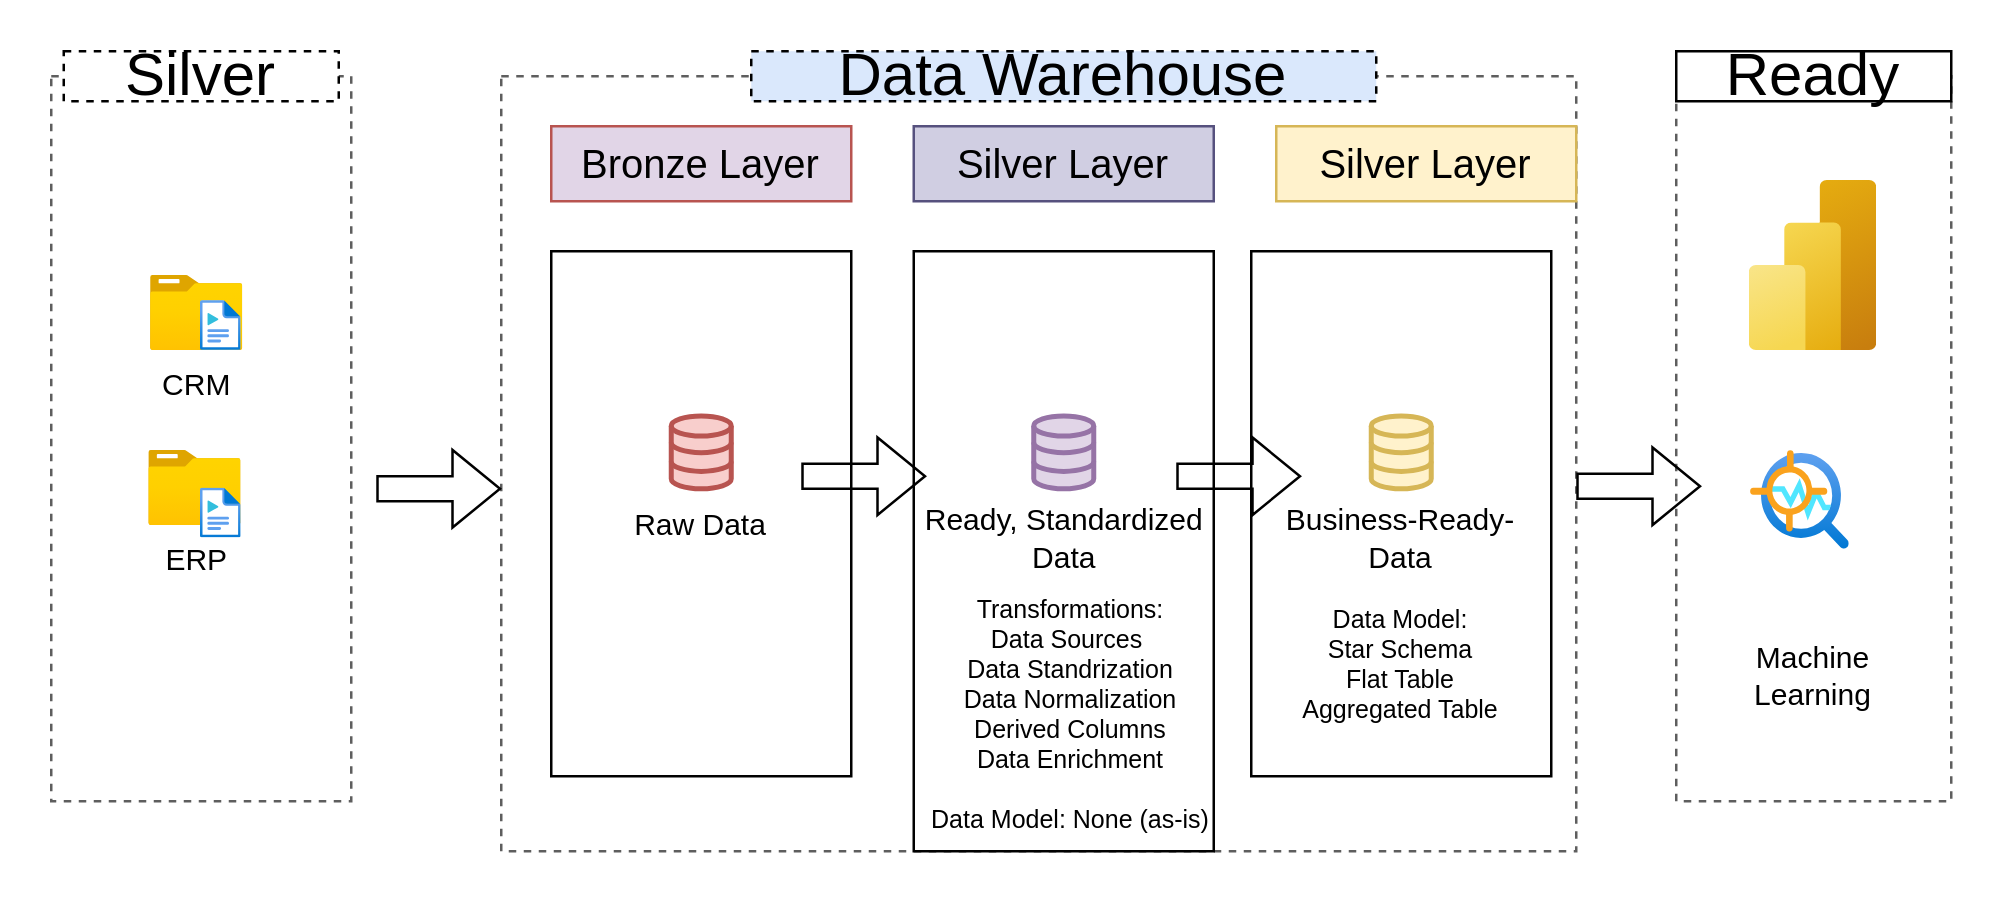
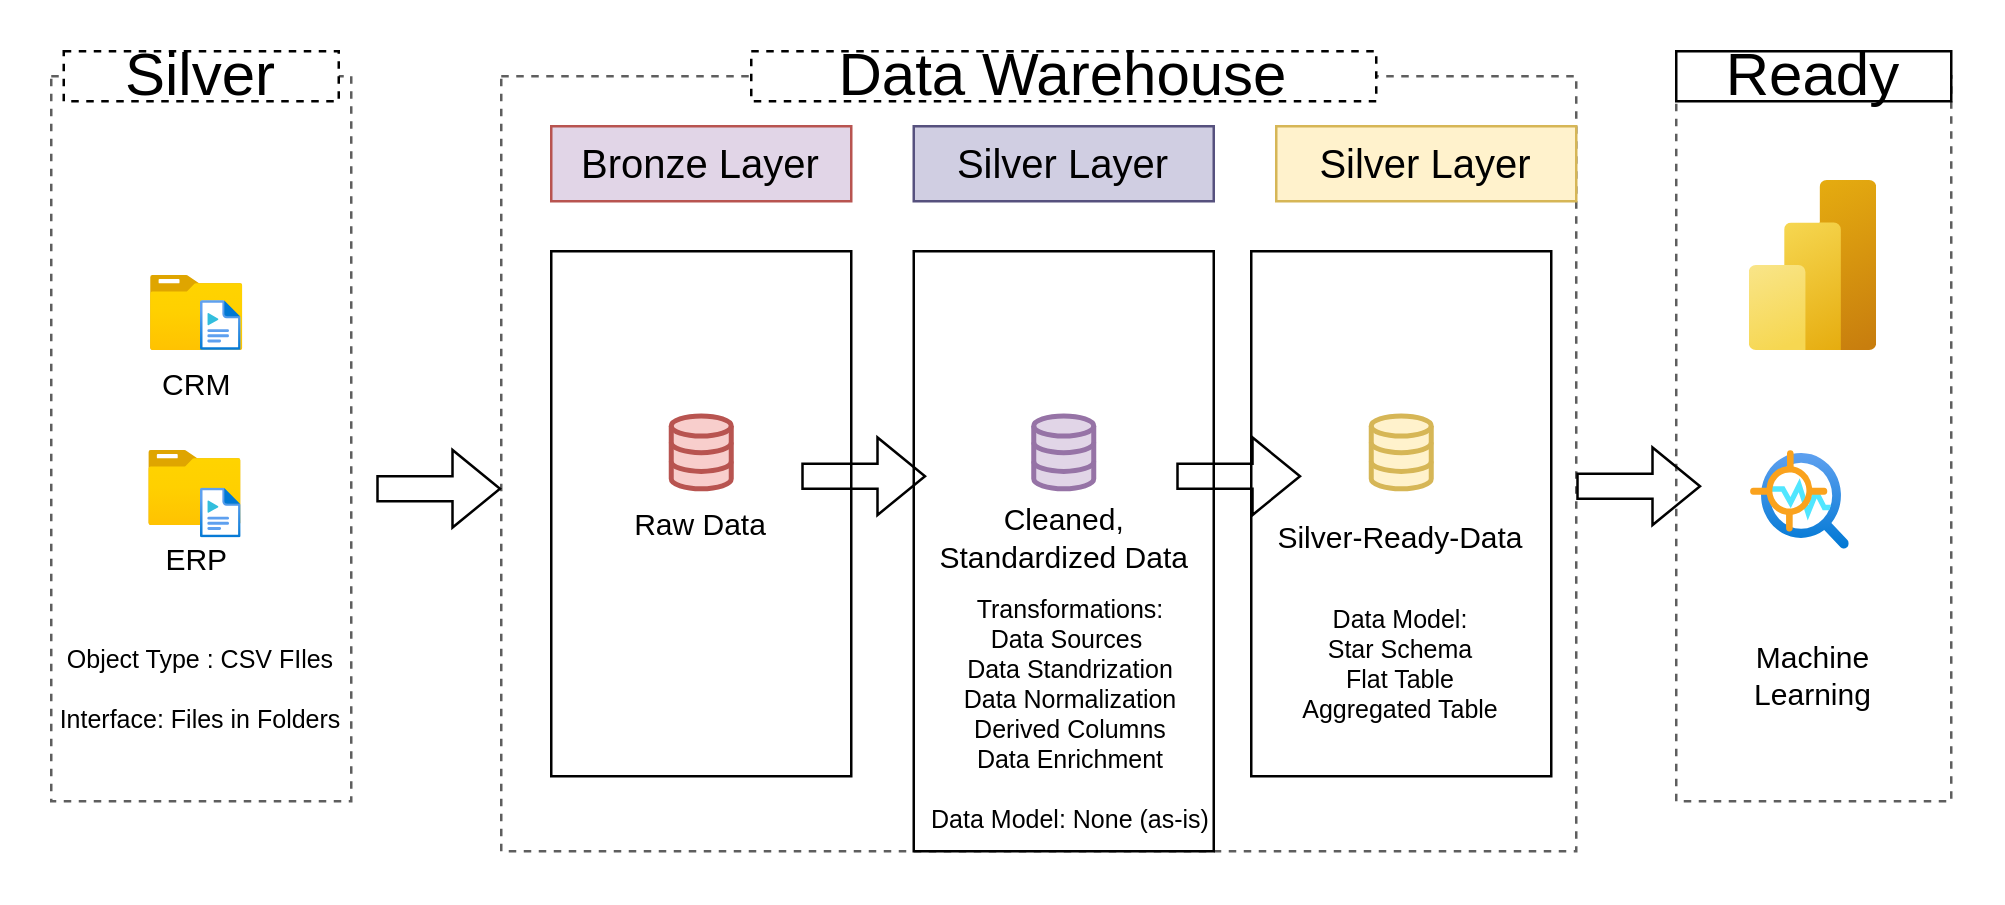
- <mxCell id="5" value="Data Warehouse" style="rounded=0;whiteSpace=wrap;html=1;fontSize=24;dashed=1;fillColor=#dae8fc;" vertex="1" parent="1"><mxGeometry x="300" y="20" width="250" height="20" as="geometry" /></mxCell>
+ <mxCell id="5" value="Data Warehouse" style="rounded=0;whiteSpace=wrap;html=1;fontSize=24;dashed=1;" vertex="1" parent="1"><mxGeometry x="300" y="20" width="250" height="20" as="geometry" /></mxCell>
- <mxCell id="27" value="Ready, Standardized Data" style="text;html=1;align=center;verticalAlign=middle;whiteSpace=wrap;rounded=0;" vertex="1" parent="1"><mxGeometry x="367.5" y="200" width="115" height="30" as="geometry" /></mxCell>
+ <mxCell id="27" value="Cleaned, Standardized Data" style="text;html=1;align=center;verticalAlign=middle;whiteSpace=wrap;rounded=0;" vertex="1" parent="1"><mxGeometry x="367.5" y="200" width="115" height="30" as="geometry" /></mxCell>
- <mxCell id="28" value="Business-Ready-Data" style="text;html=1;align=center;verticalAlign=middle;whiteSpace=wrap;rounded=0;" vertex="1" parent="1"><mxGeometry x="505" y="200" width="110" height="30" as="geometry" /></mxCell>
+ <mxCell id="28" value="Silver-Ready-Data" style="text;html=1;align=center;verticalAlign=middle;whiteSpace=wrap;rounded=0;" vertex="1" parent="1"><mxGeometry x="505" y="200" width="110" height="30" as="geometry" /></mxCell>
+ <mxCell id="16" value="Object Type : CSV FIles&lt;div&gt;&lt;br&gt;&lt;div&gt;Interface: Files in Folders&lt;/div&gt;&lt;/div&gt;" style="text;html=1;align=center;verticalAlign=middle;whiteSpace=wrap;rounded=0;fontSize=10;" vertex="1" parent="1"><mxGeometry x="20" y="260" width="120" height="30" as="geometry" /></mxCell>
